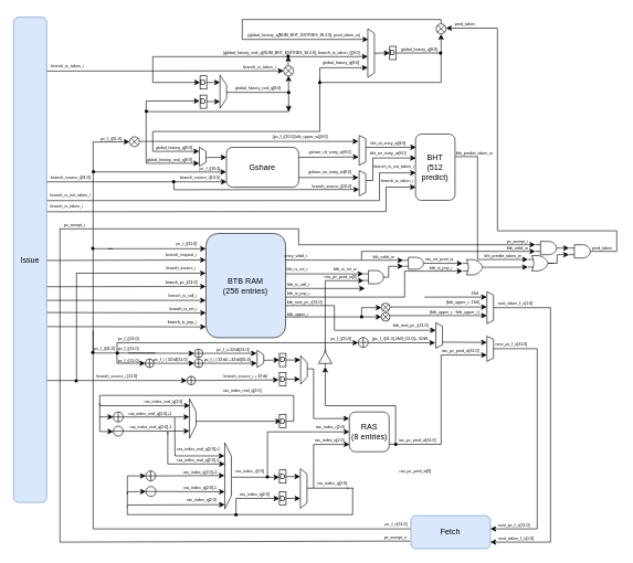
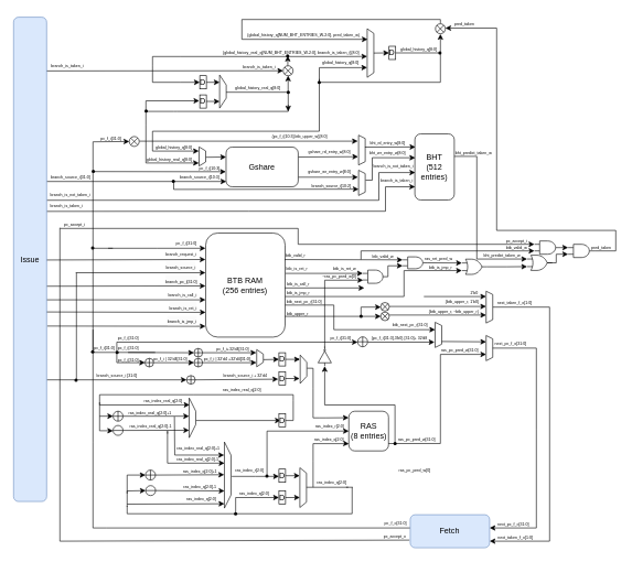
- <mxCell id="156" value="BHT&lt;br&gt;(512 predict)" style="rounded=1;whiteSpace=wrap;html=1;strokeWidth=1;labelBackgroundColor=none;" parent="1" vertex="1"><mxGeometry x="626.38" y="202" width="59.62" height="100" as="geometry" /></mxCell>
+ <mxCell id="156" value="BHT&lt;br&gt;(512 entries)" style="rounded=1;whiteSpace=wrap;html=1;strokeWidth=1;labelBackgroundColor=none;" parent="1" vertex="1"><mxGeometry x="626.38" y="202" width="59.62" height="100" as="geometry" /></mxCell>
- <mxCell id="131" value="&lt;font style=&quot;font-size: 6px;&quot;&gt;entry_valid_r&lt;/font&gt;" style="text;html=1;align=center;verticalAlign=middle;resizable=0;points=[];autosize=1;strokeColor=none;fillColor=none;labelBackgroundColor=none;" parent="1" vertex="1"><mxGeometry x="420.88" y="370" width="50" height="30" as="geometry" /></mxCell>
+ <mxCell id="131" value="&lt;font style=&quot;font-size: 6px;&quot;&gt;btb_valid_r&lt;/font&gt;" style="text;html=1;align=center;verticalAlign=middle;resizable=0;points=[];autosize=1;strokeColor=none;fillColor=none;labelBackgroundColor=none;" parent="1" vertex="1"><mxGeometry x="420.88" y="370" width="50" height="30" as="geometry" /></mxCell>
- <mxCell id="122" value="BTB RAM&lt;br&gt;(256 entries)" style="rounded=1;whiteSpace=wrap;html=1;labelBackgroundColor=none;fillColor=#dae8fc;" parent="1" vertex="1"><mxGeometry x="310.38" y="352" width="120" height="157.38" as="geometry" /></mxCell>
+ <mxCell id="122" value="BTB RAM&lt;br&gt;(256 entries)" style="rounded=1;whiteSpace=wrap;html=1;labelBackgroundColor=none;" parent="1" vertex="1"><mxGeometry x="310.38" y="352" width="120" height="157.38" as="geometry" /></mxCell>
